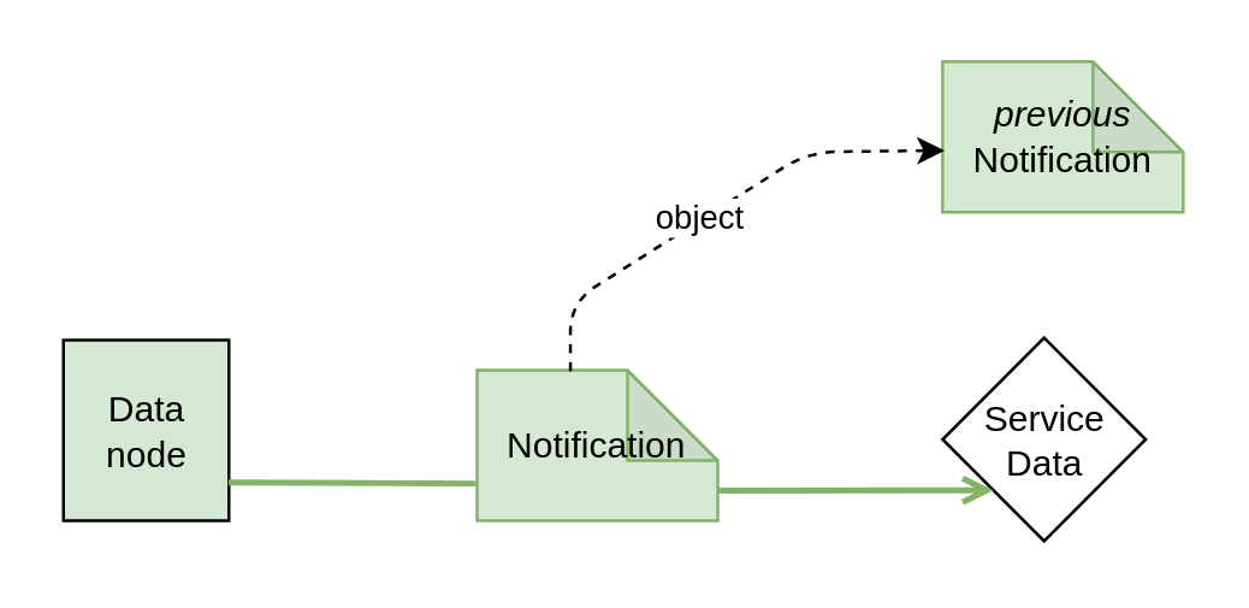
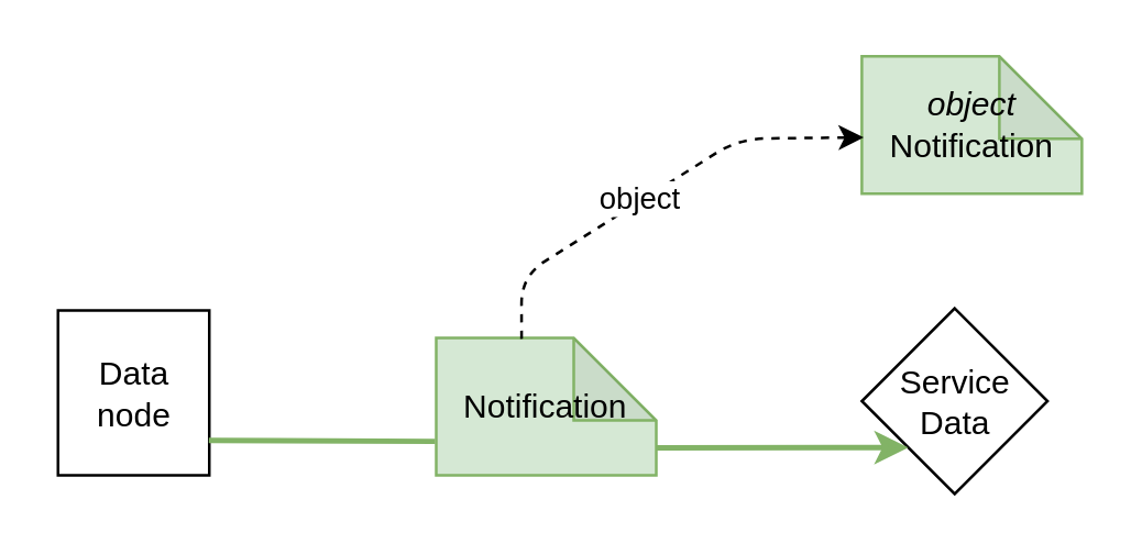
- <mxCell id="5" value="&lt;i&gt;previous&lt;/i&gt;&lt;br&gt;Notification" style="shape=note;whiteSpace=wrap;html=1;backgroundOutline=1;darkOpacity=0.05;strokeColor=#82b366;fillColor=#d5e8d4;" vertex="1" parent="1"><mxGeometry x="312.75" y="20" width="80" height="50" as="geometry" /></mxCell>
+ <mxCell id="5" value="&lt;i&gt;object&lt;/i&gt;&lt;br&gt;Notification" style="shape=note;whiteSpace=wrap;html=1;backgroundOutline=1;darkOpacity=0.05;strokeColor=#82b366;fillColor=#d5e8d4;" vertex="1" parent="1"><mxGeometry x="312.75" y="20" width="80" height="50" as="geometry" /></mxCell>
- <mxCell id="2" value="Data node" style="rounded=0;whiteSpace=wrap;html=1;rotation=0;fillColor=#d5e8d4;" vertex="1" parent="1"><mxGeometry x="20.5" y="112.5" width="55" height="60" as="geometry" /></mxCell>
+ <mxCell id="2" value="Data node" style="rounded=0;whiteSpace=wrap;html=1;rotation=0;" vertex="1" parent="1"><mxGeometry x="20.5" y="112.5" width="55" height="60" as="geometry" /></mxCell>
- <mxCell id="9" value="" style="endArrow=open;html=1;rounded=0;strokeWidth=2;entryX=0;entryY=1;entryDx=0;entryDy=0;exitX=0;exitY=0;exitDx=80;exitDy=40;exitPerimeter=0;fillColor=#d5e8d4;strokeColor=#82b366;" edge="1" parent="1" source="3" target="4"><mxGeometry width="50" height="50" relative="1" as="geometry"><mxPoint x="208" y="180" as="sourcePoint" /><mxPoint x="258" y="130" as="targetPoint" /></mxGeometry></mxCell>
+ <mxCell id="9" value="" style="endArrow=classic;html=1;rounded=0;strokeWidth=2;entryX=0;entryY=1;entryDx=0;entryDy=0;exitX=0;exitY=0;exitDx=80;exitDy=40;exitPerimeter=0;fillColor=#d5e8d4;strokeColor=#82b366;" edge="1" parent="1" source="3" target="4"><mxGeometry width="50" height="50" relative="1" as="geometry"><mxPoint x="208" y="180" as="sourcePoint" /><mxPoint x="258" y="130" as="targetPoint" /></mxGeometry></mxCell>
